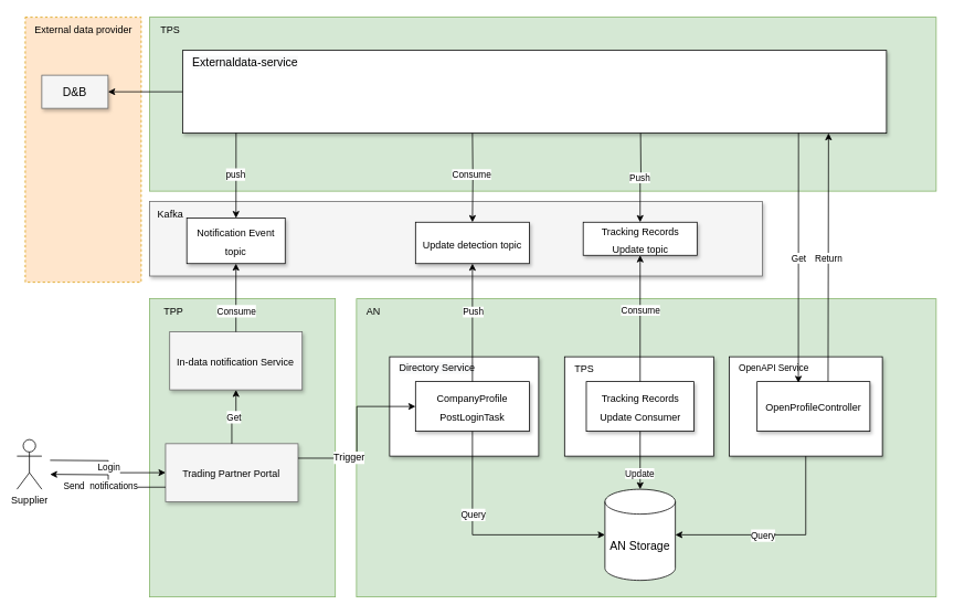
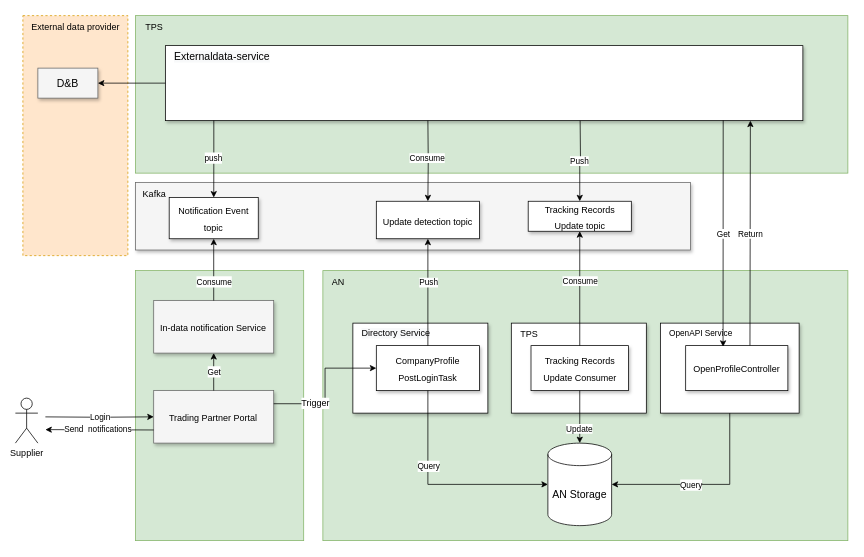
- <mxCell id="42" value="TPP" style="text;html=1;align=center;verticalAlign=middle;resizable=0;points=[];autosize=1;strokeColor=none;fillColor=none;" parent="1" vertex="1"><mxGeometry x="184.44" y="359.96" width="50" height="30" as="geometry" /></mxCell>
- <mxCell id="43" value="&lt;font style=&quot;font-size: 12px;&quot;&gt;Trading Partner Portal&lt;/font&gt;" style="whiteSpace=wrap;html=1;shadow=1;fontSize=18;fillColor=#f5f5f5;strokeColor=#666666;" parent="1" vertex="1"><mxGeometry x="199.44" y="534.96" width="160.01" height="70" as="geometry" /></mxCell>
+ <mxCell id="43" value="&lt;font style=&quot;font-size: 12px;&quot;&gt;Trading Partner Portal&lt;/font&gt;" style="whiteSpace=wrap;html=1;shadow=1;fontSize=18;fillColor=#f5f5f5;strokeColor=#666666;" parent="1" vertex="1"><mxGeometry x="204.44" y="519.96" width="160.01" height="70" as="geometry" /></mxCell>
